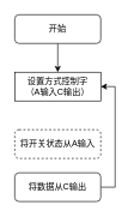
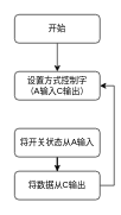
- <mxCell id="4" value="设置方式控制字&lt;br&gt;（A输入C输出）" style="whiteSpace=wrap;html=1;fontSize=12;glass=0;strokeWidth=1;shadow=0;rounded=0;" parent="1" vertex="1"><mxGeometry x="20" y="100" width="120" height="40" as="geometry" /></mxCell>
+ <mxCell id="4" value="设置方式控制字&lt;br&gt;（A输入C输出）" style="rounded=1;whiteSpace=wrap;html=1;fontSize=12;glass=0;strokeWidth=1;shadow=0;" parent="1" vertex="1"><mxGeometry x="20" y="100" width="120" height="40" as="geometry" /></mxCell>
- <mxCell id="6" value="将开关状态从A输入" style="whiteSpace=wrap;html=1;rounded=1;shadow=0;strokeWidth=1;glass=0;dashed=1;" parent="1" vertex="1"><mxGeometry x="20" y="180" width="120" height="40" as="geometry" /></mxCell>
+ <mxCell id="6" value="将开关状态从A输入" style="whiteSpace=wrap;html=1;rounded=1;shadow=0;strokeWidth=1;glass=0;" parent="1" vertex="1"><mxGeometry x="20" y="180" width="120" height="40" as="geometry" /></mxCell>
+ <mxCell id="5" value="" style="edgeStyle=orthogonalEdgeStyle;rounded=0;orthogonalLoop=1;jettySize=auto;html=1;" parent="1" source="6" target="8" edge="1"><mxGeometry relative="1" as="geometry" /></mxCell>
